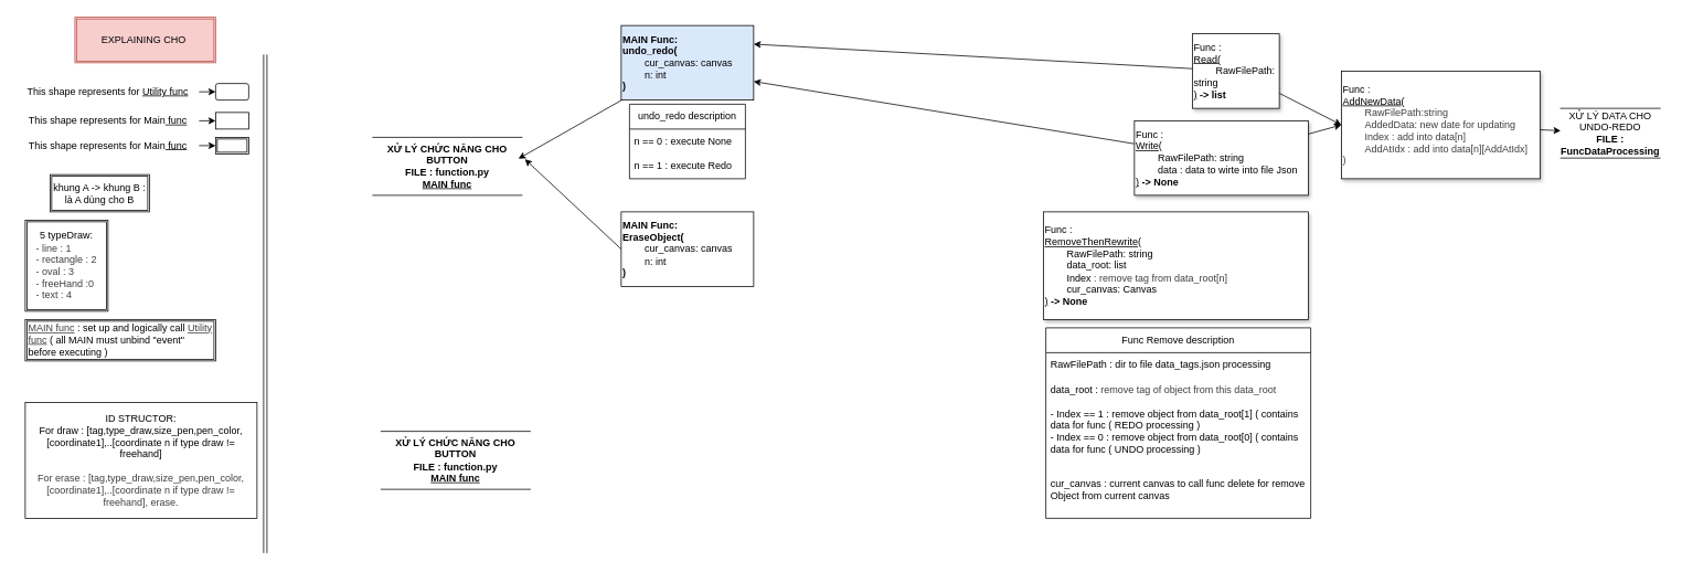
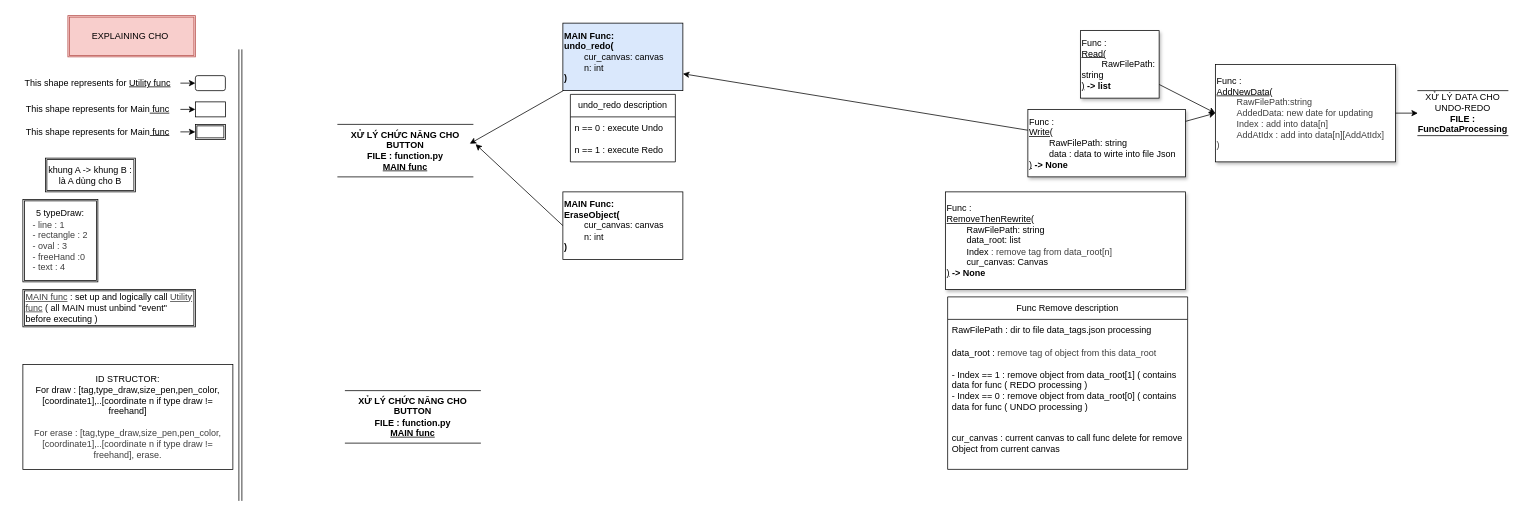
- <mxCell id="6" style="edgeStyle=none;html=1;entryX=1;entryY=0.25;entryDx=0;entryDy=0;" parent="1" source="7" target="14" edge="1"><mxGeometry relative="1" as="geometry" /></mxCell>
- <mxCell id="2" value="XỬ LÝ DATA CHO UNDO-REDO&lt;div&gt;&lt;b&gt;FILE : FuncDataProcessing&lt;/b&gt;&lt;/div&gt;" style="shape=partialRectangle;whiteSpace=wrap;html=1;left=0;right=0;fillColor=none;" parent="1" vertex="1"><mxGeometry x="1885" y="130" width="120" height="60" as="geometry" /></mxCell>
+ <mxCell id="2" value="XỬ LÝ DATA CHO UNDO-REDO&lt;div&gt;&lt;b&gt;FILE : FuncDataProcessing&lt;/b&gt;&lt;/div&gt;" style="shape=partialRectangle;whiteSpace=wrap;html=1;left=0;right=0;fillColor=none;" parent="1" vertex="1"><mxGeometry x="1890" y="120" width="120" height="60" as="geometry" /></mxCell>
- <mxCell id="12" value="n == 0 : execute None" style="text;strokeColor=none;fillColor=none;align=left;verticalAlign=middle;spacingLeft=4;spacingRight=4;overflow=hidden;points=[[0,0.5],[1,0.5]];portConstraint=eastwest;rotatable=0;whiteSpace=wrap;html=1;" parent="11" vertex="1"><mxGeometry y="30" width="140" height="30" as="geometry" /></mxCell>
+ <mxCell id="12" value="n == 0 : execute Undo" style="text;strokeColor=none;fillColor=none;align=left;verticalAlign=middle;spacingLeft=4;spacingRight=4;overflow=hidden;points=[[0,0.5],[1,0.5]];portConstraint=eastwest;rotatable=0;whiteSpace=wrap;html=1;" parent="11" vertex="1"><mxGeometry y="30" width="140" height="30" as="geometry" /></mxCell>
